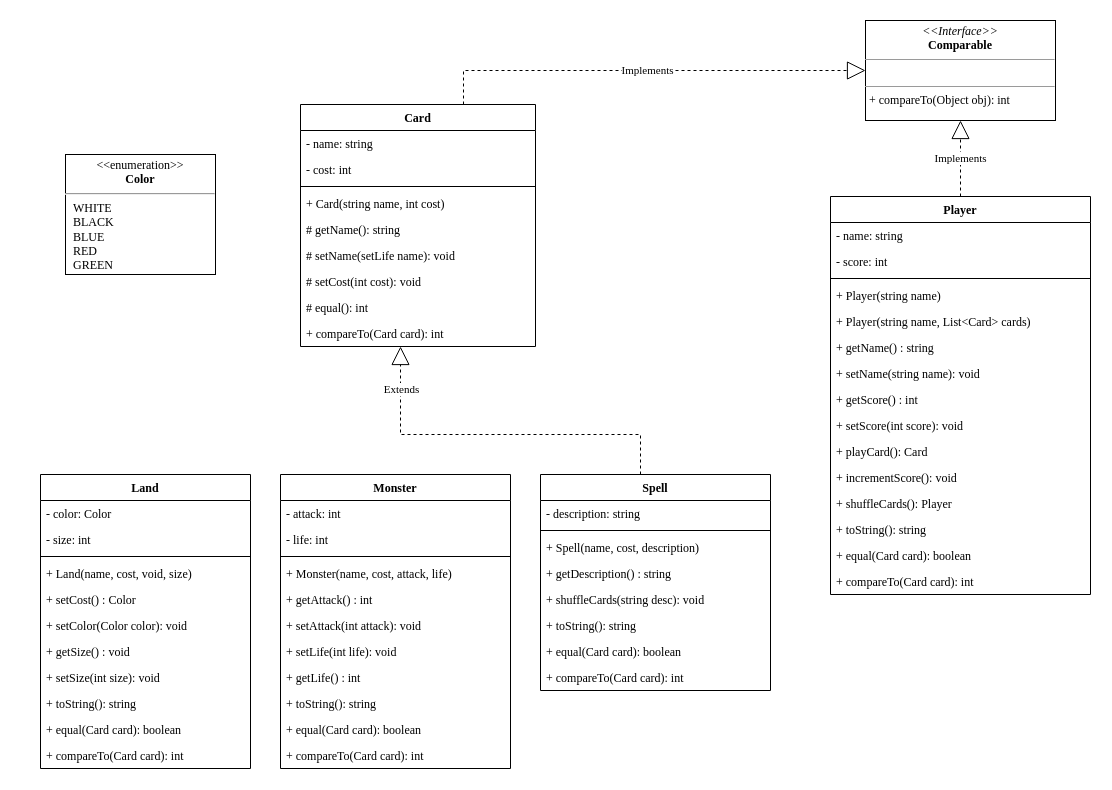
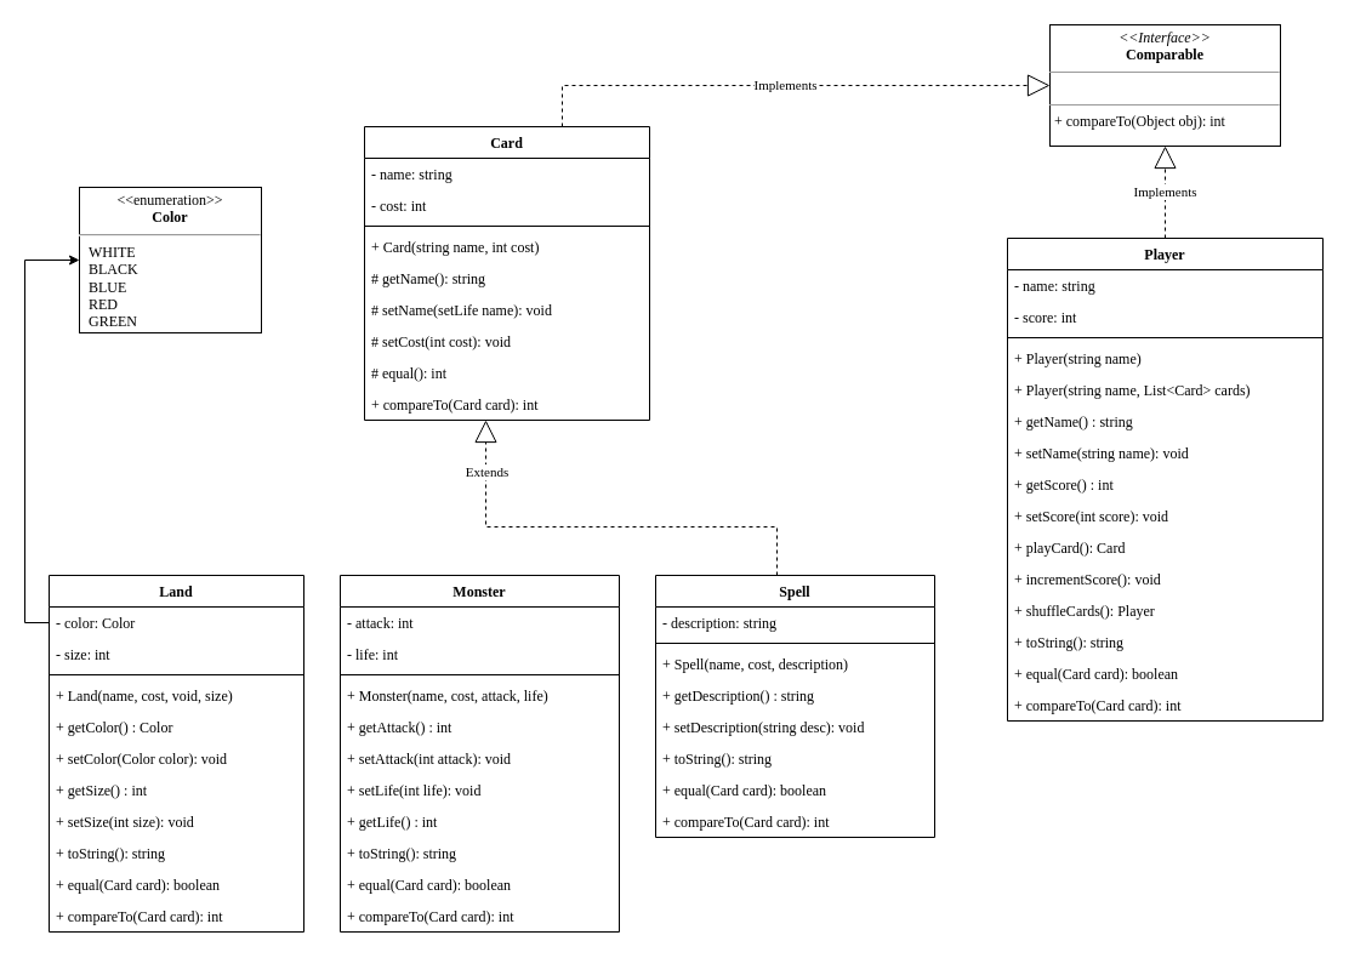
+ <mxCell id="64" style="edgeStyle=orthogonalEdgeStyle;rounded=0;orthogonalLoop=1;jettySize=auto;html=1;fontFamily=Agave;fontSize=13;startArrow=none;startFill=0;endArrow=classic;endFill=1;exitX=0;exitY=0.5;exitDx=0;exitDy=0;" parent="1" source="29" target="63" edge="1"><mxGeometry relative="1" as="geometry"><Array as="points"><mxPoint x="20" y="513" /><mxPoint x="20" y="214" /></Array></mxGeometry></mxCell>
- <mxCell id="33" value="+ setCost() : Color " style="text;strokeColor=none;fillColor=none;align=left;verticalAlign=top;spacingLeft=4;spacingRight=4;overflow=hidden;rotatable=0;points=[[0,0.5],[1,0.5]];portConstraint=eastwest;fontFamily=Agave;" vertex="1" parent="28"><mxGeometry y="112" width="210" height="26" as="geometry" /></mxCell>
+ <mxCell id="33" value="+ getColor() : Color " style="text;strokeColor=none;fillColor=none;align=left;verticalAlign=top;spacingLeft=4;spacingRight=4;overflow=hidden;rotatable=0;points=[[0,0.5],[1,0.5]];portConstraint=eastwest;fontFamily=Agave;" vertex="1" parent="28"><mxGeometry y="112" width="210" height="26" as="geometry" /></mxCell>
- <mxCell id="57" value="+ shuffleCards(string desc): void" style="text;strokeColor=none;fillColor=none;align=left;verticalAlign=top;spacingLeft=4;spacingRight=4;overflow=hidden;rotatable=0;points=[[0,0.5],[1,0.5]];portConstraint=eastwest;fontFamily=Agave;" vertex="1" parent="52"><mxGeometry y="112" width="230" height="26" as="geometry" /></mxCell>
+ <mxCell id="57" value="+ setDescription(string desc): void" style="text;strokeColor=none;fillColor=none;align=left;verticalAlign=top;spacingLeft=4;spacingRight=4;overflow=hidden;rotatable=0;points=[[0,0.5],[1,0.5]];portConstraint=eastwest;fontFamily=Agave;" vertex="1" parent="52"><mxGeometry y="112" width="230" height="26" as="geometry" /></mxCell>
- <mxCell id="35" value="+ getSize() : void " style="text;strokeColor=none;fillColor=none;align=left;verticalAlign=top;spacingLeft=4;spacingRight=4;overflow=hidden;rotatable=0;points=[[0,0.5],[1,0.5]];portConstraint=eastwest;fontFamily=Agave;" vertex="1" parent="28"><mxGeometry y="164" width="210" height="26" as="geometry" /></mxCell>
+ <mxCell id="35" value="+ getSize() : int " style="text;strokeColor=none;fillColor=none;align=left;verticalAlign=top;spacingLeft=4;spacingRight=4;overflow=hidden;rotatable=0;points=[[0,0.5],[1,0.5]];portConstraint=eastwest;fontFamily=Agave;" vertex="1" parent="28"><mxGeometry y="164" width="210" height="26" as="geometry" /></mxCell>
